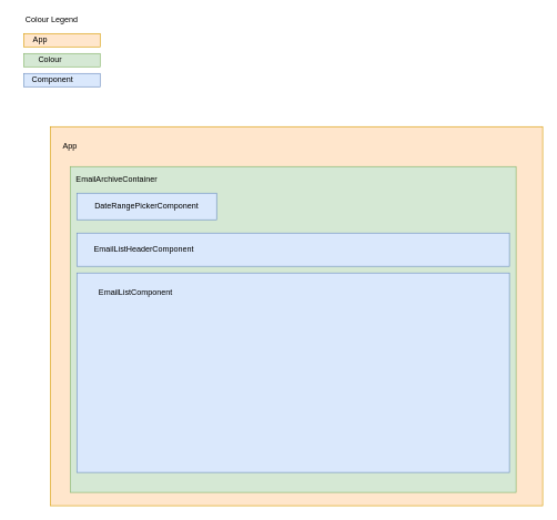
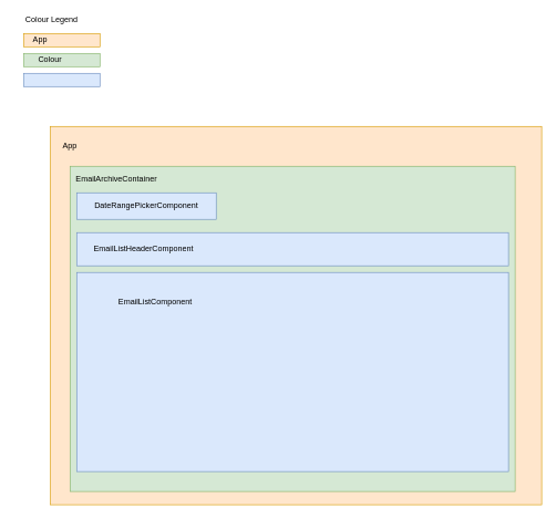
- <mxCell id="18" value="Component" style="text;html=1;strokeColor=none;fillColor=none;align=center;verticalAlign=middle;whiteSpace=wrap;rounded=0;" vertex="1" parent="1"><mxGeometry x="56" y="110" width="45" height="20" as="geometry" /></mxCell>
- <mxCell id="11" value="EmailListComponent" style="text;html=1;strokeColor=none;fillColor=none;align=center;verticalAlign=middle;whiteSpace=wrap;rounded=0;" vertex="1" parent="1"><mxGeometry x="145" y="430" width="117" height="20" as="geometry" /></mxCell>
+ <mxCell id="11" value="EmailListComponent" style="text;html=1;strokeColor=none;fillColor=none;align=center;verticalAlign=middle;whiteSpace=wrap;rounded=0;" vertex="1" parent="1"><mxGeometry x="175" y="445" width="117" height="20" as="geometry" /></mxCell>
